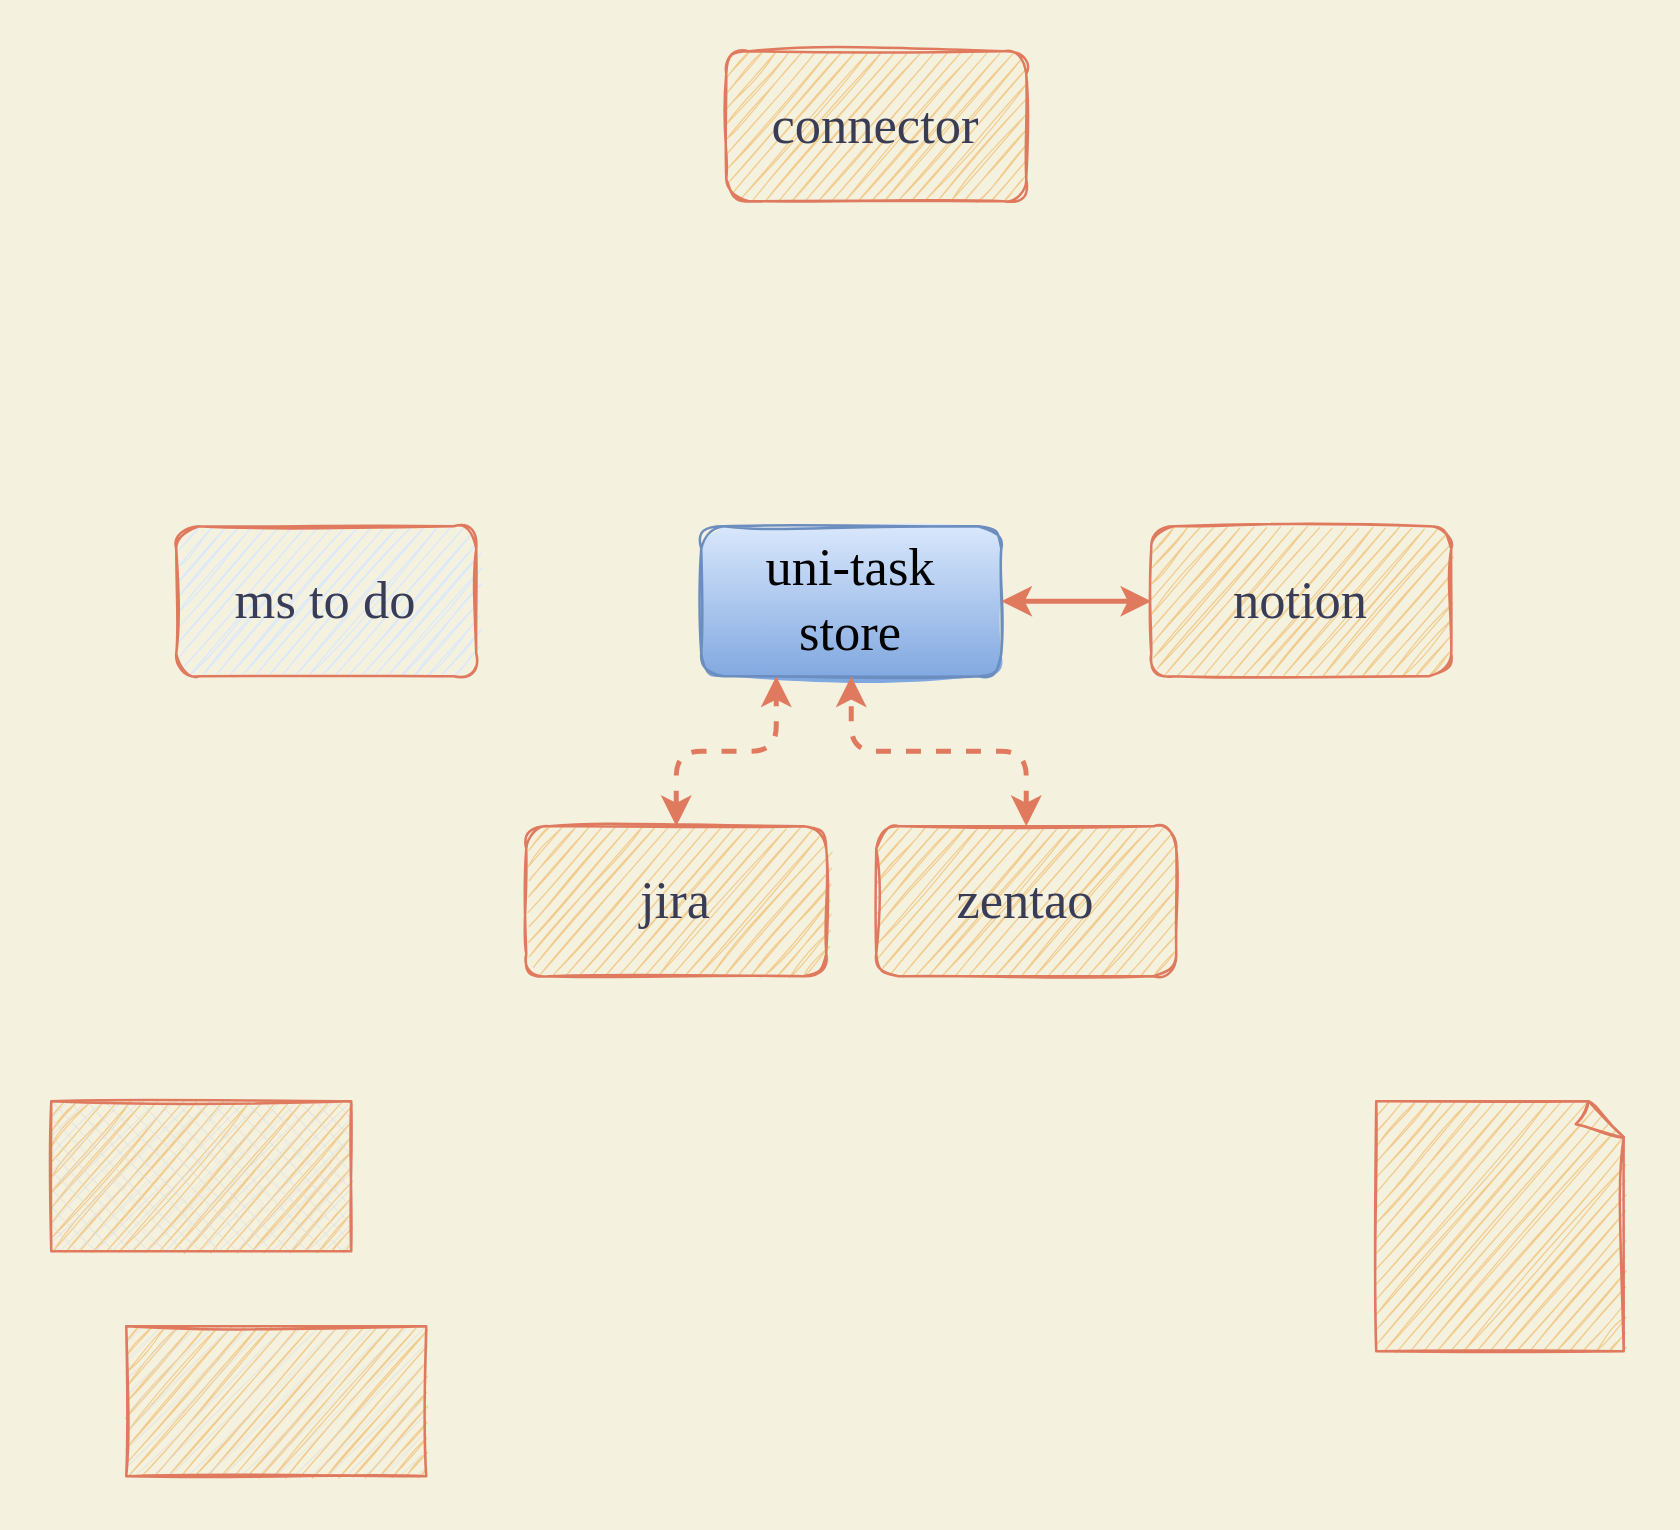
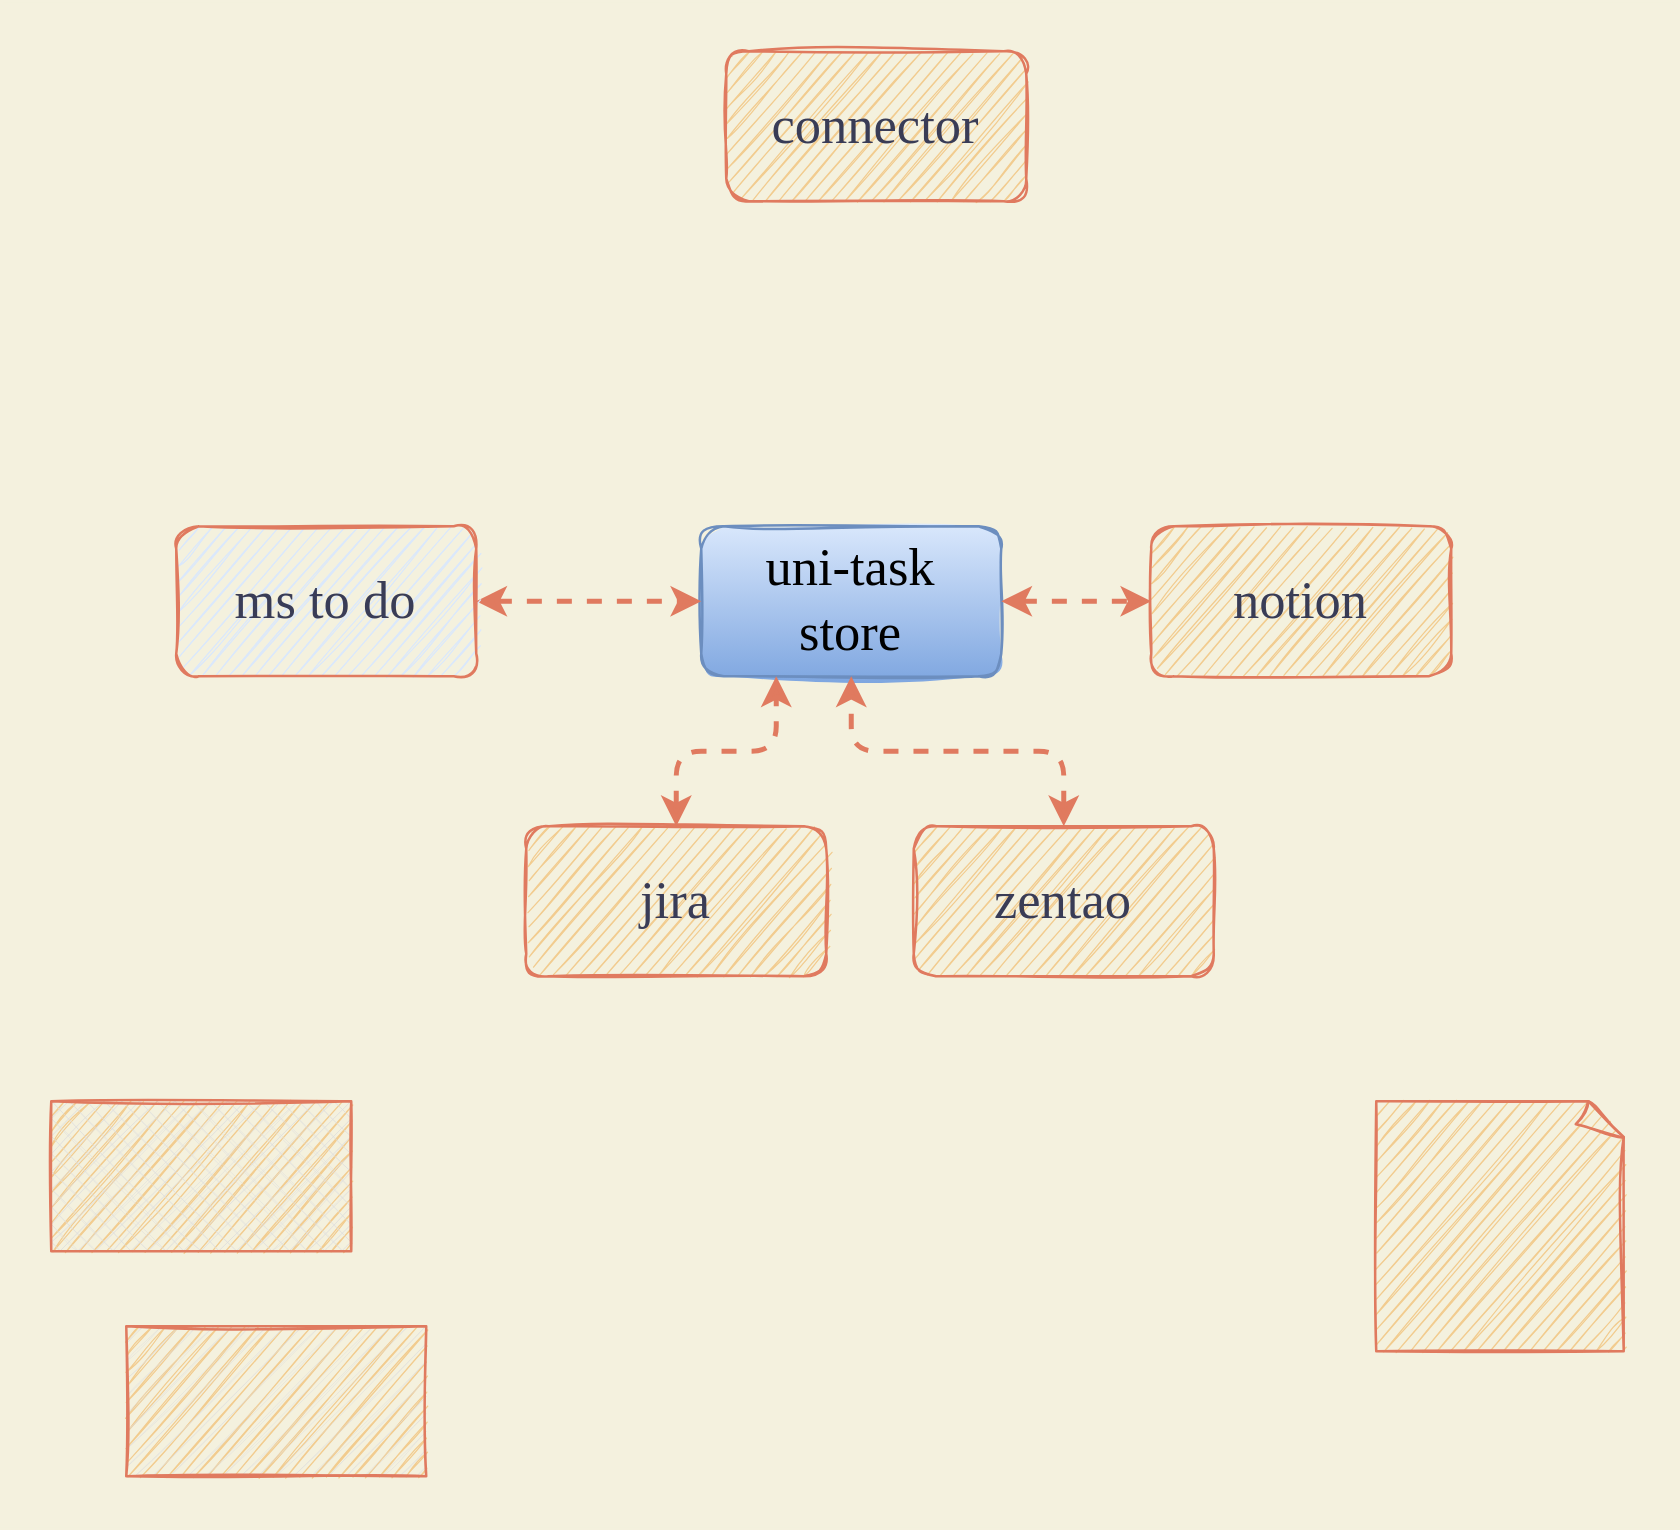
+ <mxCell id="10" style="edgeStyle=orthogonalEdgeStyle;curved=0;rounded=1;sketch=0;orthogonalLoop=1;jettySize=auto;html=1;entryX=0;entryY=0.5;entryDx=0;entryDy=0;fontFamily=Comic Sans MS;fontColor=#393C56;strokeColor=#E07A5F;fillColor=#F2CC8F;labelBackgroundColor=#F4F1DE;endArrow=classic;endFill=1;startArrow=classic;startFill=1;strokeWidth=2;dashed=1;" parent="1" source="11" target="6" edge="1"><mxGeometry relative="1" as="geometry" /></mxCell>
- <mxCell id="13" style="edgeStyle=orthogonalEdgeStyle;curved=0;rounded=1;sketch=0;orthogonalLoop=1;jettySize=auto;html=1;entryX=0;entryY=0.5;entryDx=0;entryDy=0;fontFamily=Comic Sans MS;fontColor=#393C56;strokeColor=#E07A5F;fillColor=#F2CC8F;labelBackgroundColor=#F4F1DE;endArrow=classic;endFill=1;startArrow=classic;startFill=1;strokeWidth=2;dashed=0;exitX=1;exitY=0.5;exitDx=0;exitDy=0;" parent="1" source="6" target="7" edge="1"><mxGeometry relative="1" as="geometry"><mxPoint x="210" y="260" as="sourcePoint" /><mxPoint x="300" y="260" as="targetPoint" /></mxGeometry></mxCell>
+ <mxCell id="13" style="edgeStyle=orthogonalEdgeStyle;curved=0;rounded=1;sketch=0;orthogonalLoop=1;jettySize=auto;html=1;entryX=0;entryY=0.5;entryDx=0;entryDy=0;fontFamily=Comic Sans MS;fontColor=#393C56;strokeColor=#E07A5F;fillColor=#F2CC8F;labelBackgroundColor=#F4F1DE;endArrow=classic;endFill=1;startArrow=classic;startFill=1;strokeWidth=2;dashed=1;exitX=1;exitY=0.5;exitDx=0;exitDy=0;" parent="1" source="6" target="7" edge="1"><mxGeometry relative="1" as="geometry"><mxPoint x="210" y="260" as="sourcePoint" /><mxPoint x="300" y="260" as="targetPoint" /></mxGeometry></mxCell>
- <mxCell id="8" value="zentao" style="whiteSpace=wrap;html=1;fontSize=21;fillColor=#F2CC8F;strokeColor=#E07A5F;fontColor=#393C56;rounded=1;sketch=1;fontFamily=Comic Sans MS;" parent="1" vertex="1"><mxGeometry x="350" y="330" width="120" height="60" as="geometry" /></mxCell>
+ <mxCell id="8" value="zentao" style="whiteSpace=wrap;html=1;fontSize=21;fillColor=#F2CC8F;strokeColor=#E07A5F;fontColor=#393C56;rounded=1;sketch=1;fontFamily=Comic Sans MS;" parent="1" vertex="1"><mxGeometry x="365" y="330" width="120" height="60" as="geometry" /></mxCell>
